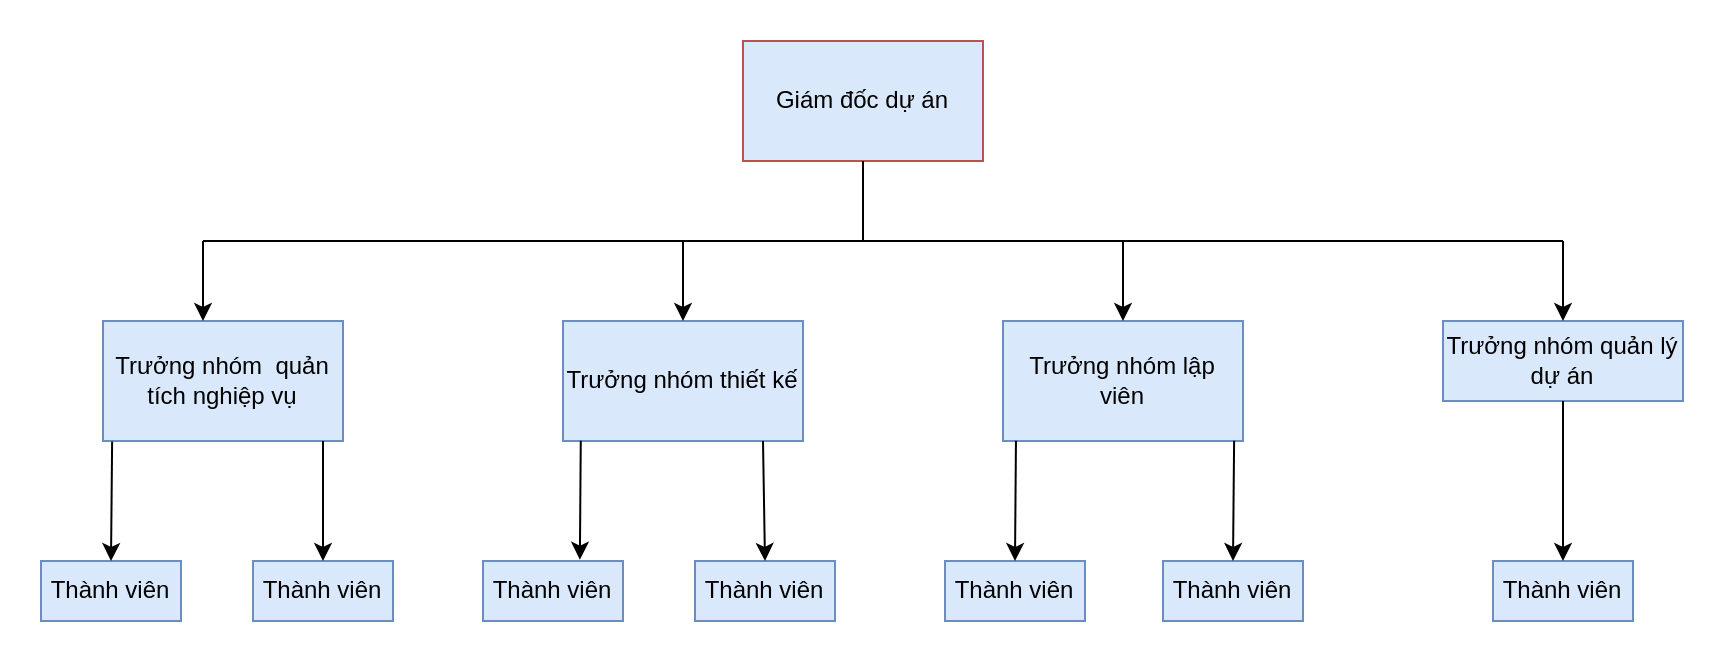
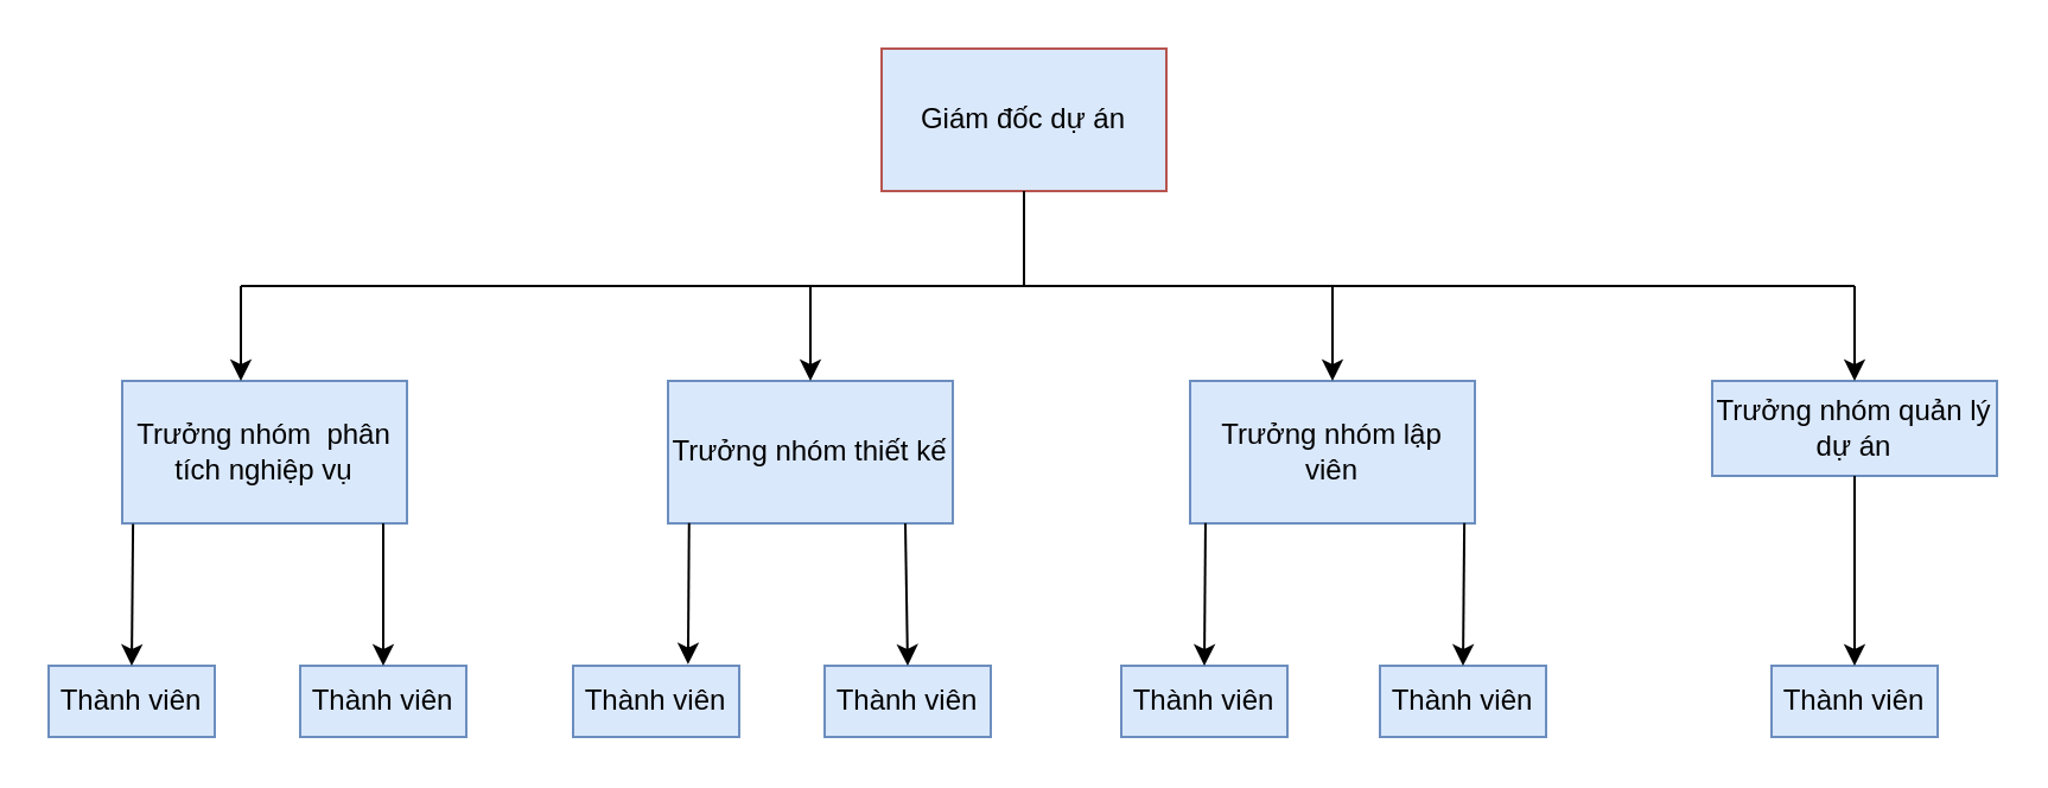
- <mxCell id="3" value="Trưởng nhóm&amp;nbsp; quản tích nghiệp vụ" style="rounded=0;whiteSpace=wrap;html=1;fillColor=#dae8fc;strokeColor=#6c8ebf;" vertex="1" parent="1"><mxGeometry x="51" y="160" width="120" height="60" as="geometry" /></mxCell>
+ <mxCell id="3" value="Trưởng nhóm&amp;nbsp; phân tích nghiệp vụ" style="rounded=0;whiteSpace=wrap;html=1;fillColor=#dae8fc;strokeColor=#6c8ebf;" vertex="1" parent="1"><mxGeometry x="51" y="160" width="120" height="60" as="geometry" /></mxCell>
